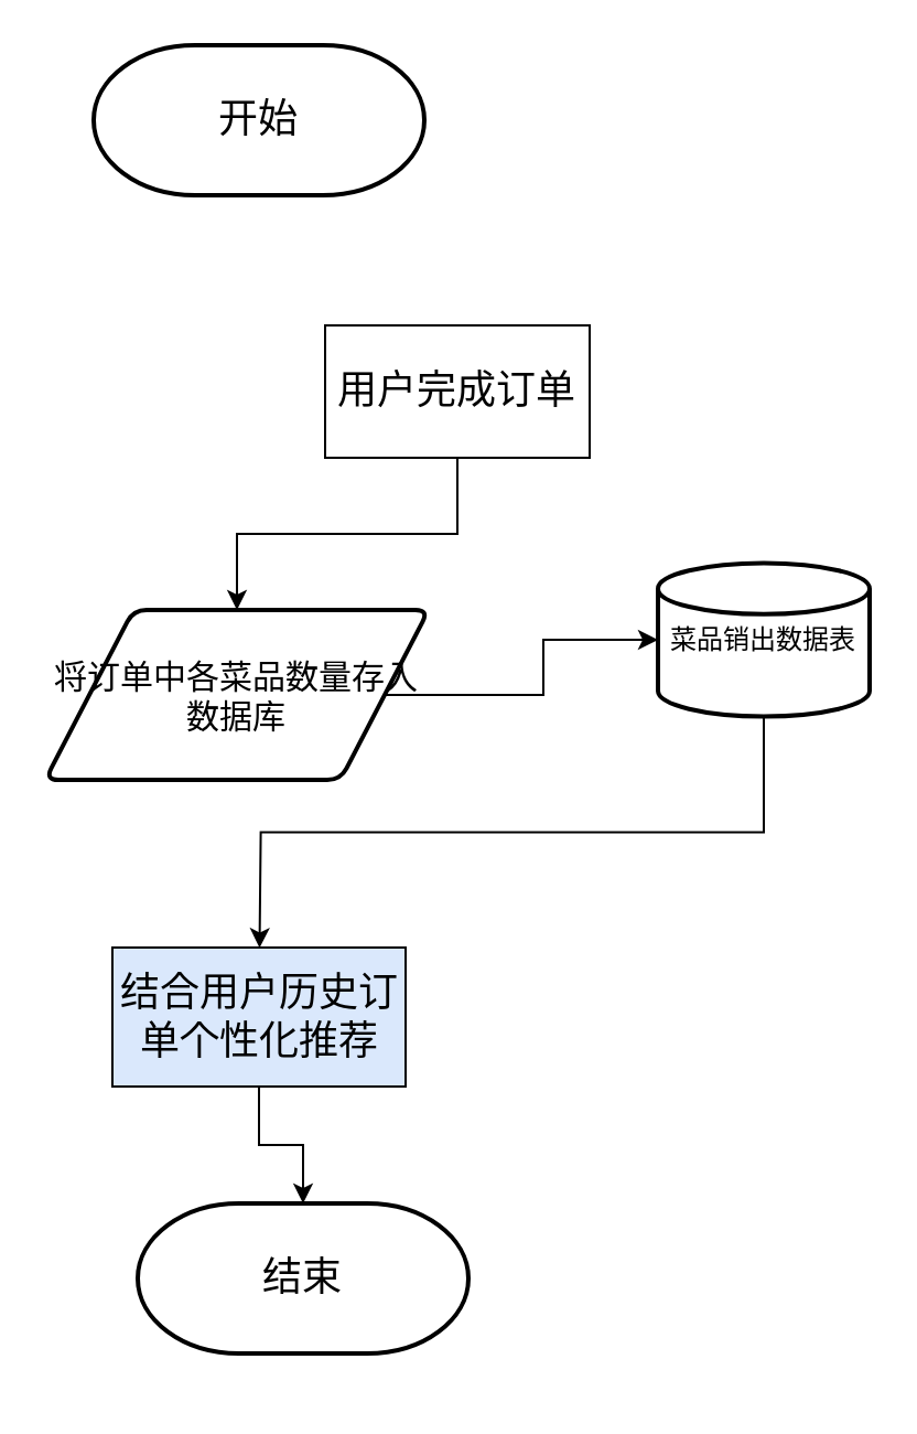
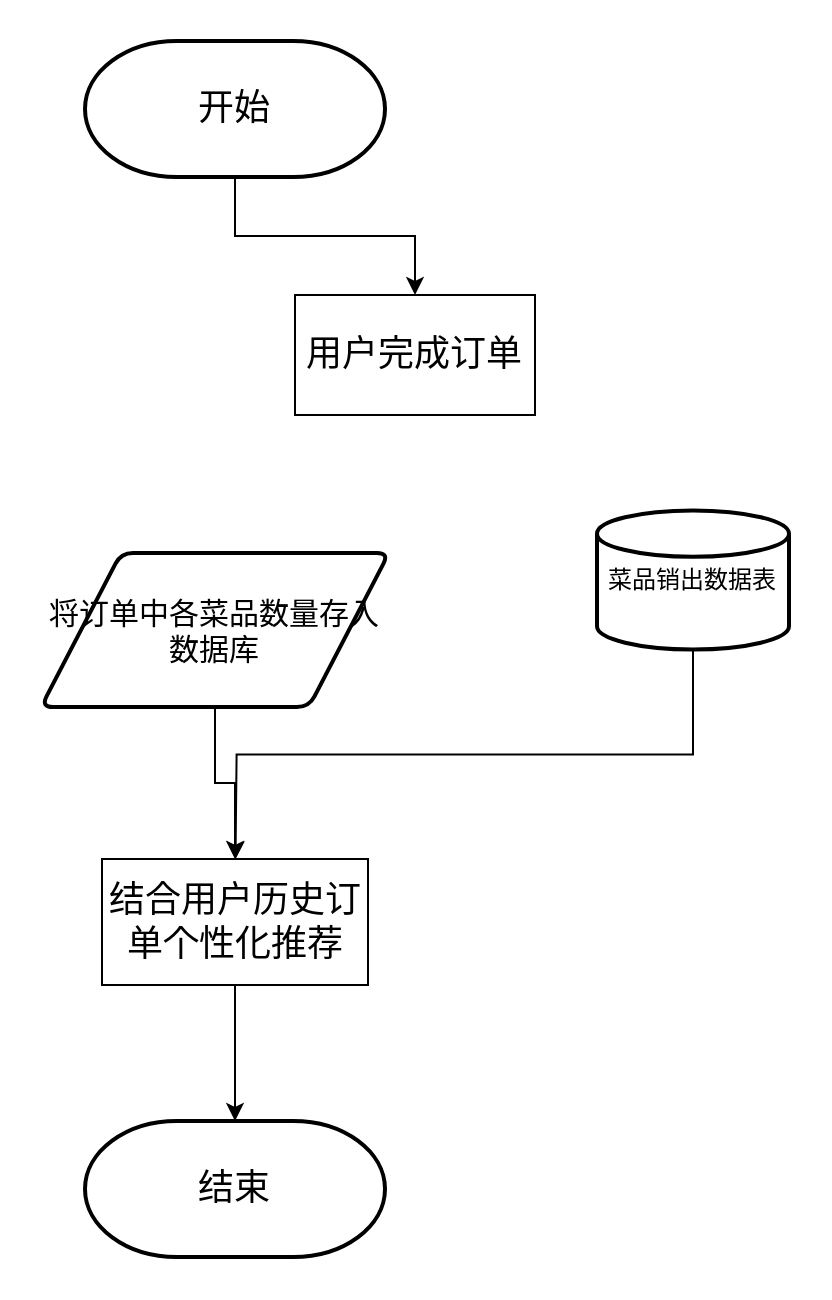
+ <mxCell id="2" style="edgeStyle=orthogonalEdgeStyle;rounded=0;orthogonalLoop=1;jettySize=auto;html=1;exitX=0.5;exitY=1;exitDx=0;exitDy=0;exitPerimeter=0;" edge="1" parent="1" source="3" target="5"><mxGeometry relative="1" as="geometry" /></mxCell>
- <mxCell id="4" style="edgeStyle=orthogonalEdgeStyle;rounded=0;orthogonalLoop=1;jettySize=auto;html=1;exitX=0.5;exitY=1;exitDx=0;exitDy=0;entryX=0.5;entryY=0;entryDx=0;entryDy=0;" edge="1" parent="1" source="5" target="8"><mxGeometry relative="1" as="geometry" /></mxCell>
- <mxCell id="6" style="edgeStyle=orthogonalEdgeStyle;rounded=0;orthogonalLoop=1;jettySize=auto;html=1;exitX=1;exitY=0.5;exitDx=0;exitDy=0;entryX=0;entryY=0.5;entryDx=0;entryDy=0;entryPerimeter=0;" edge="1" parent="1" source="8" target="10"><mxGeometry relative="1" as="geometry" /></mxCell>
+ <mxCell id="7" style="edgeStyle=orthogonalEdgeStyle;rounded=0;orthogonalLoop=1;jettySize=auto;html=1;exitX=0.5;exitY=1;exitDx=0;exitDy=0;entryX=0.5;entryY=0;entryDx=0;entryDy=0;" edge="1" parent="1" source="8" target="12"><mxGeometry relative="1" as="geometry" /></mxCell>
- <mxCell id="12" value="结合用户历史订单个性化推荐" style="rounded=0;whiteSpace=wrap;html=1;fontSize=18;fillColor=#dae8fc;" vertex="1" parent="1"><mxGeometry x="50.5" y="429" width="133" height="63" as="geometry" /></mxCell>
+ <mxCell id="12" value="结合用户历史订单个性化推荐" style="rounded=0;whiteSpace=wrap;html=1;fontSize=18;" vertex="1" parent="1"><mxGeometry x="50.5" y="429" width="133" height="63" as="geometry" /></mxCell>
- <mxCell id="13" value="结束" style="strokeWidth=2;html=1;shape=mxgraph.flowchart.terminator;whiteSpace=wrap;fontSize=18;" vertex="1" parent="1"><mxGeometry x="62" y="545" width="150" height="68" as="geometry" /></mxCell>
+ <mxCell id="13" value="结束" style="strokeWidth=2;html=1;shape=mxgraph.flowchart.terminator;whiteSpace=wrap;fontSize=18;" vertex="1" parent="1"><mxGeometry x="42" y="560" width="150" height="68" as="geometry" /></mxCell>
